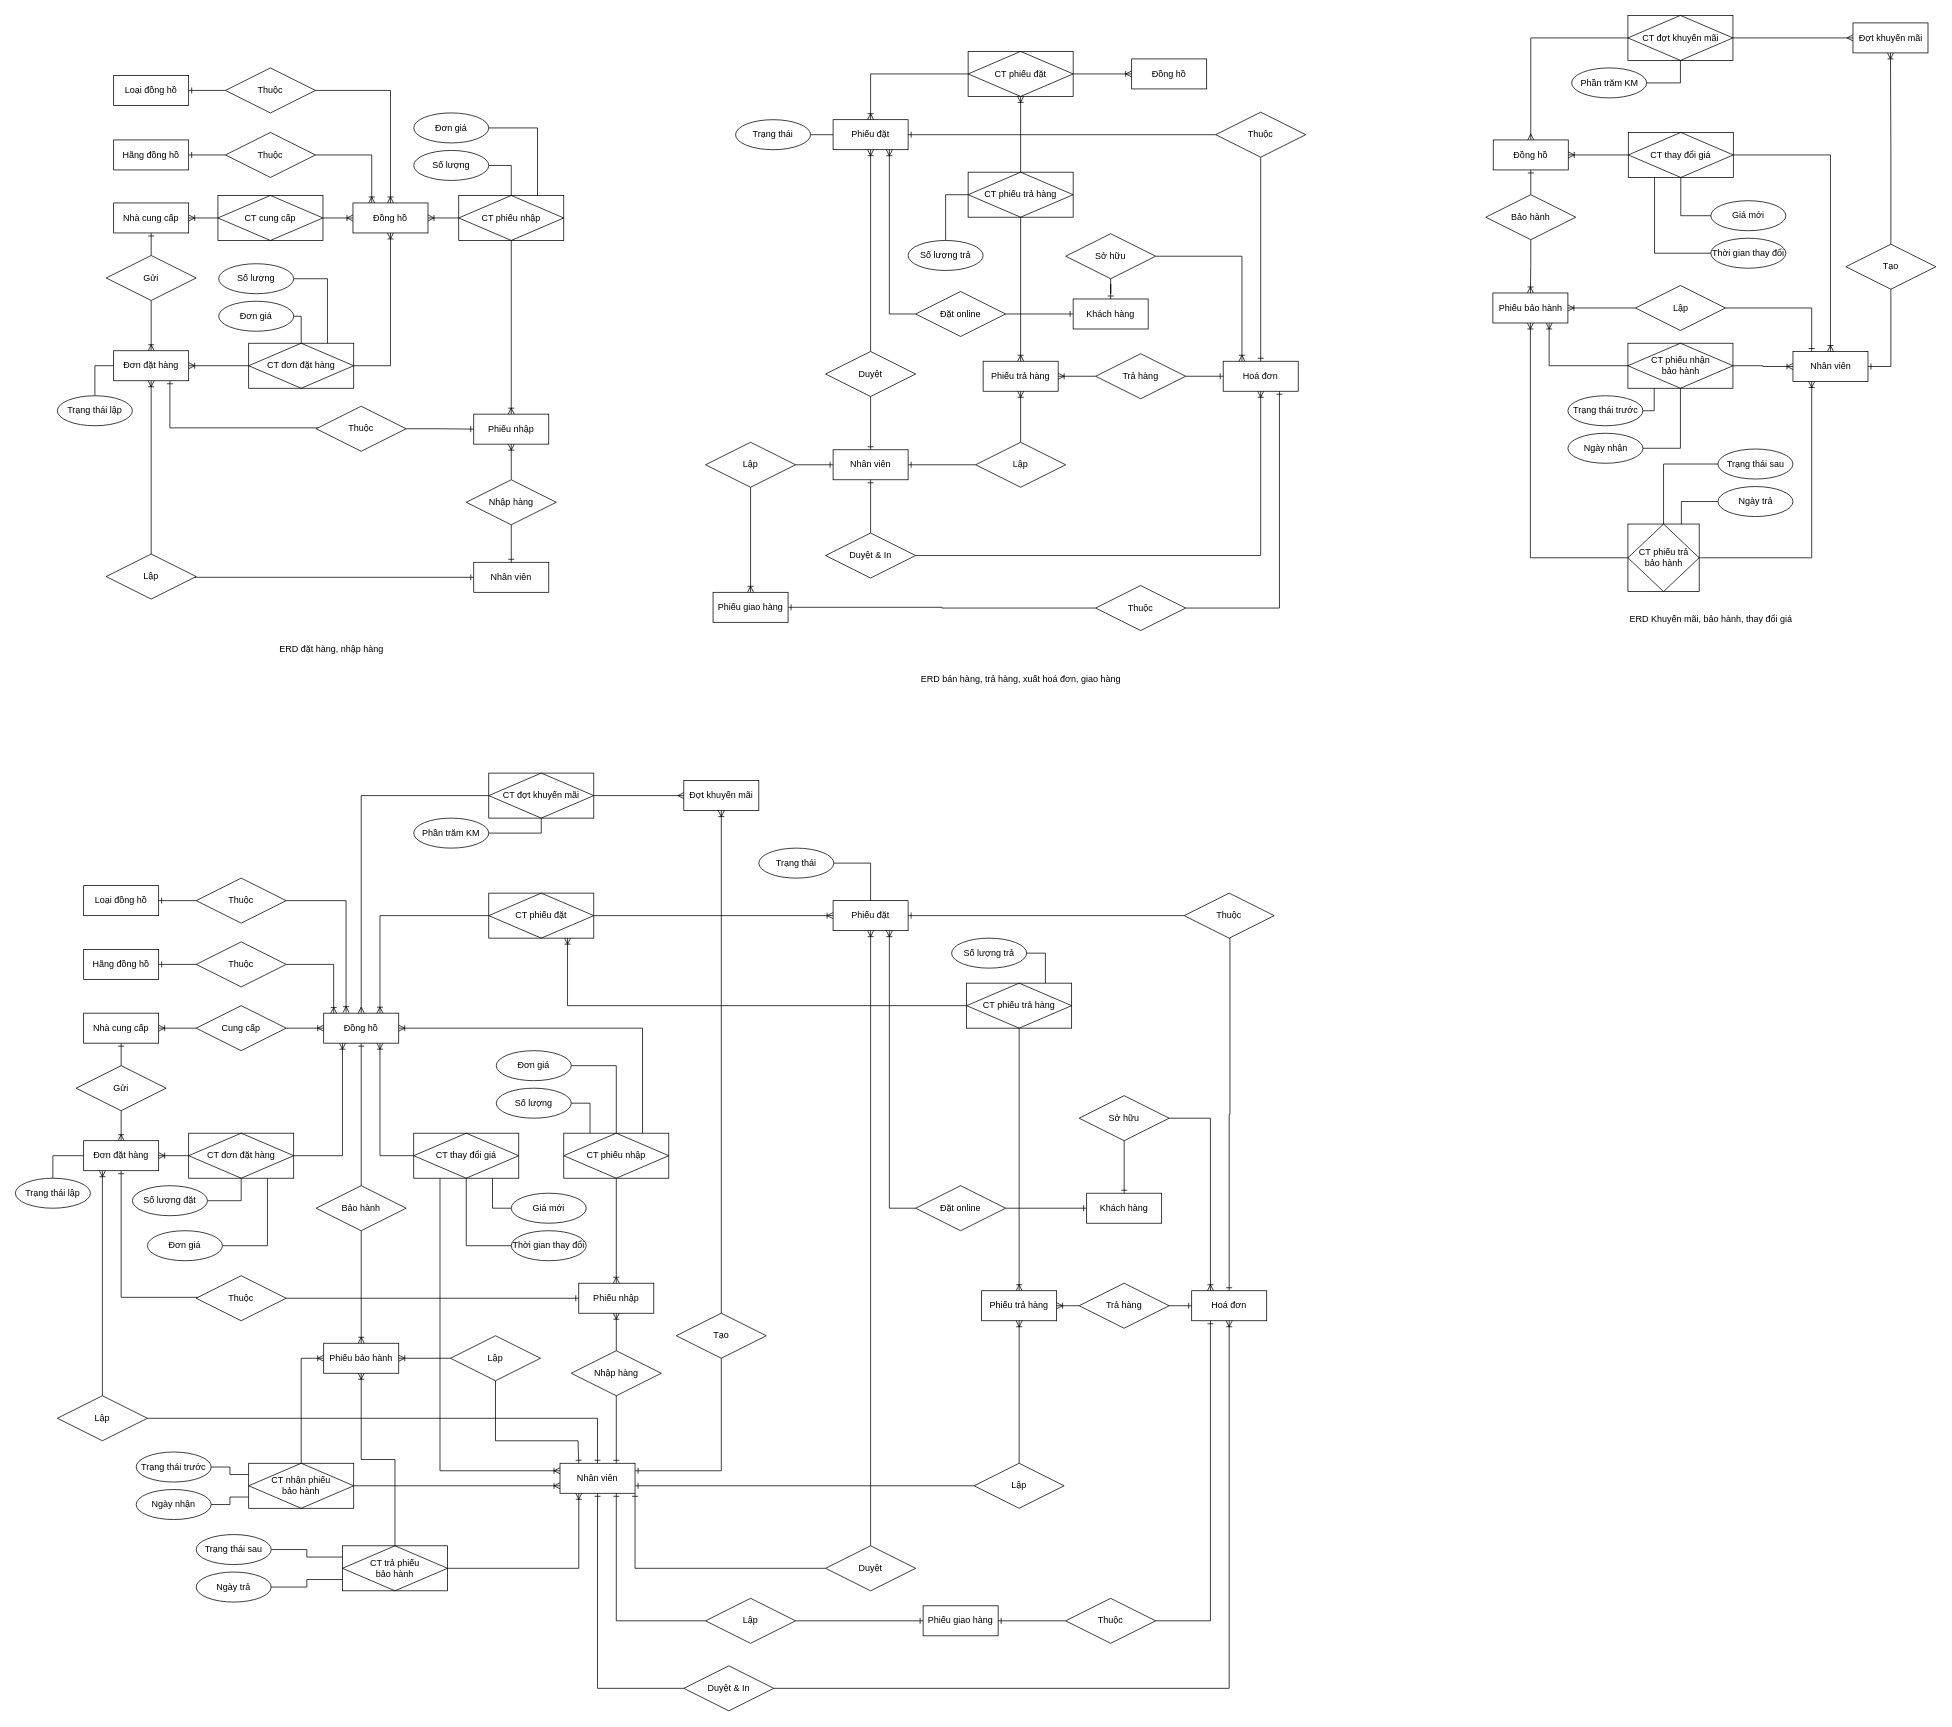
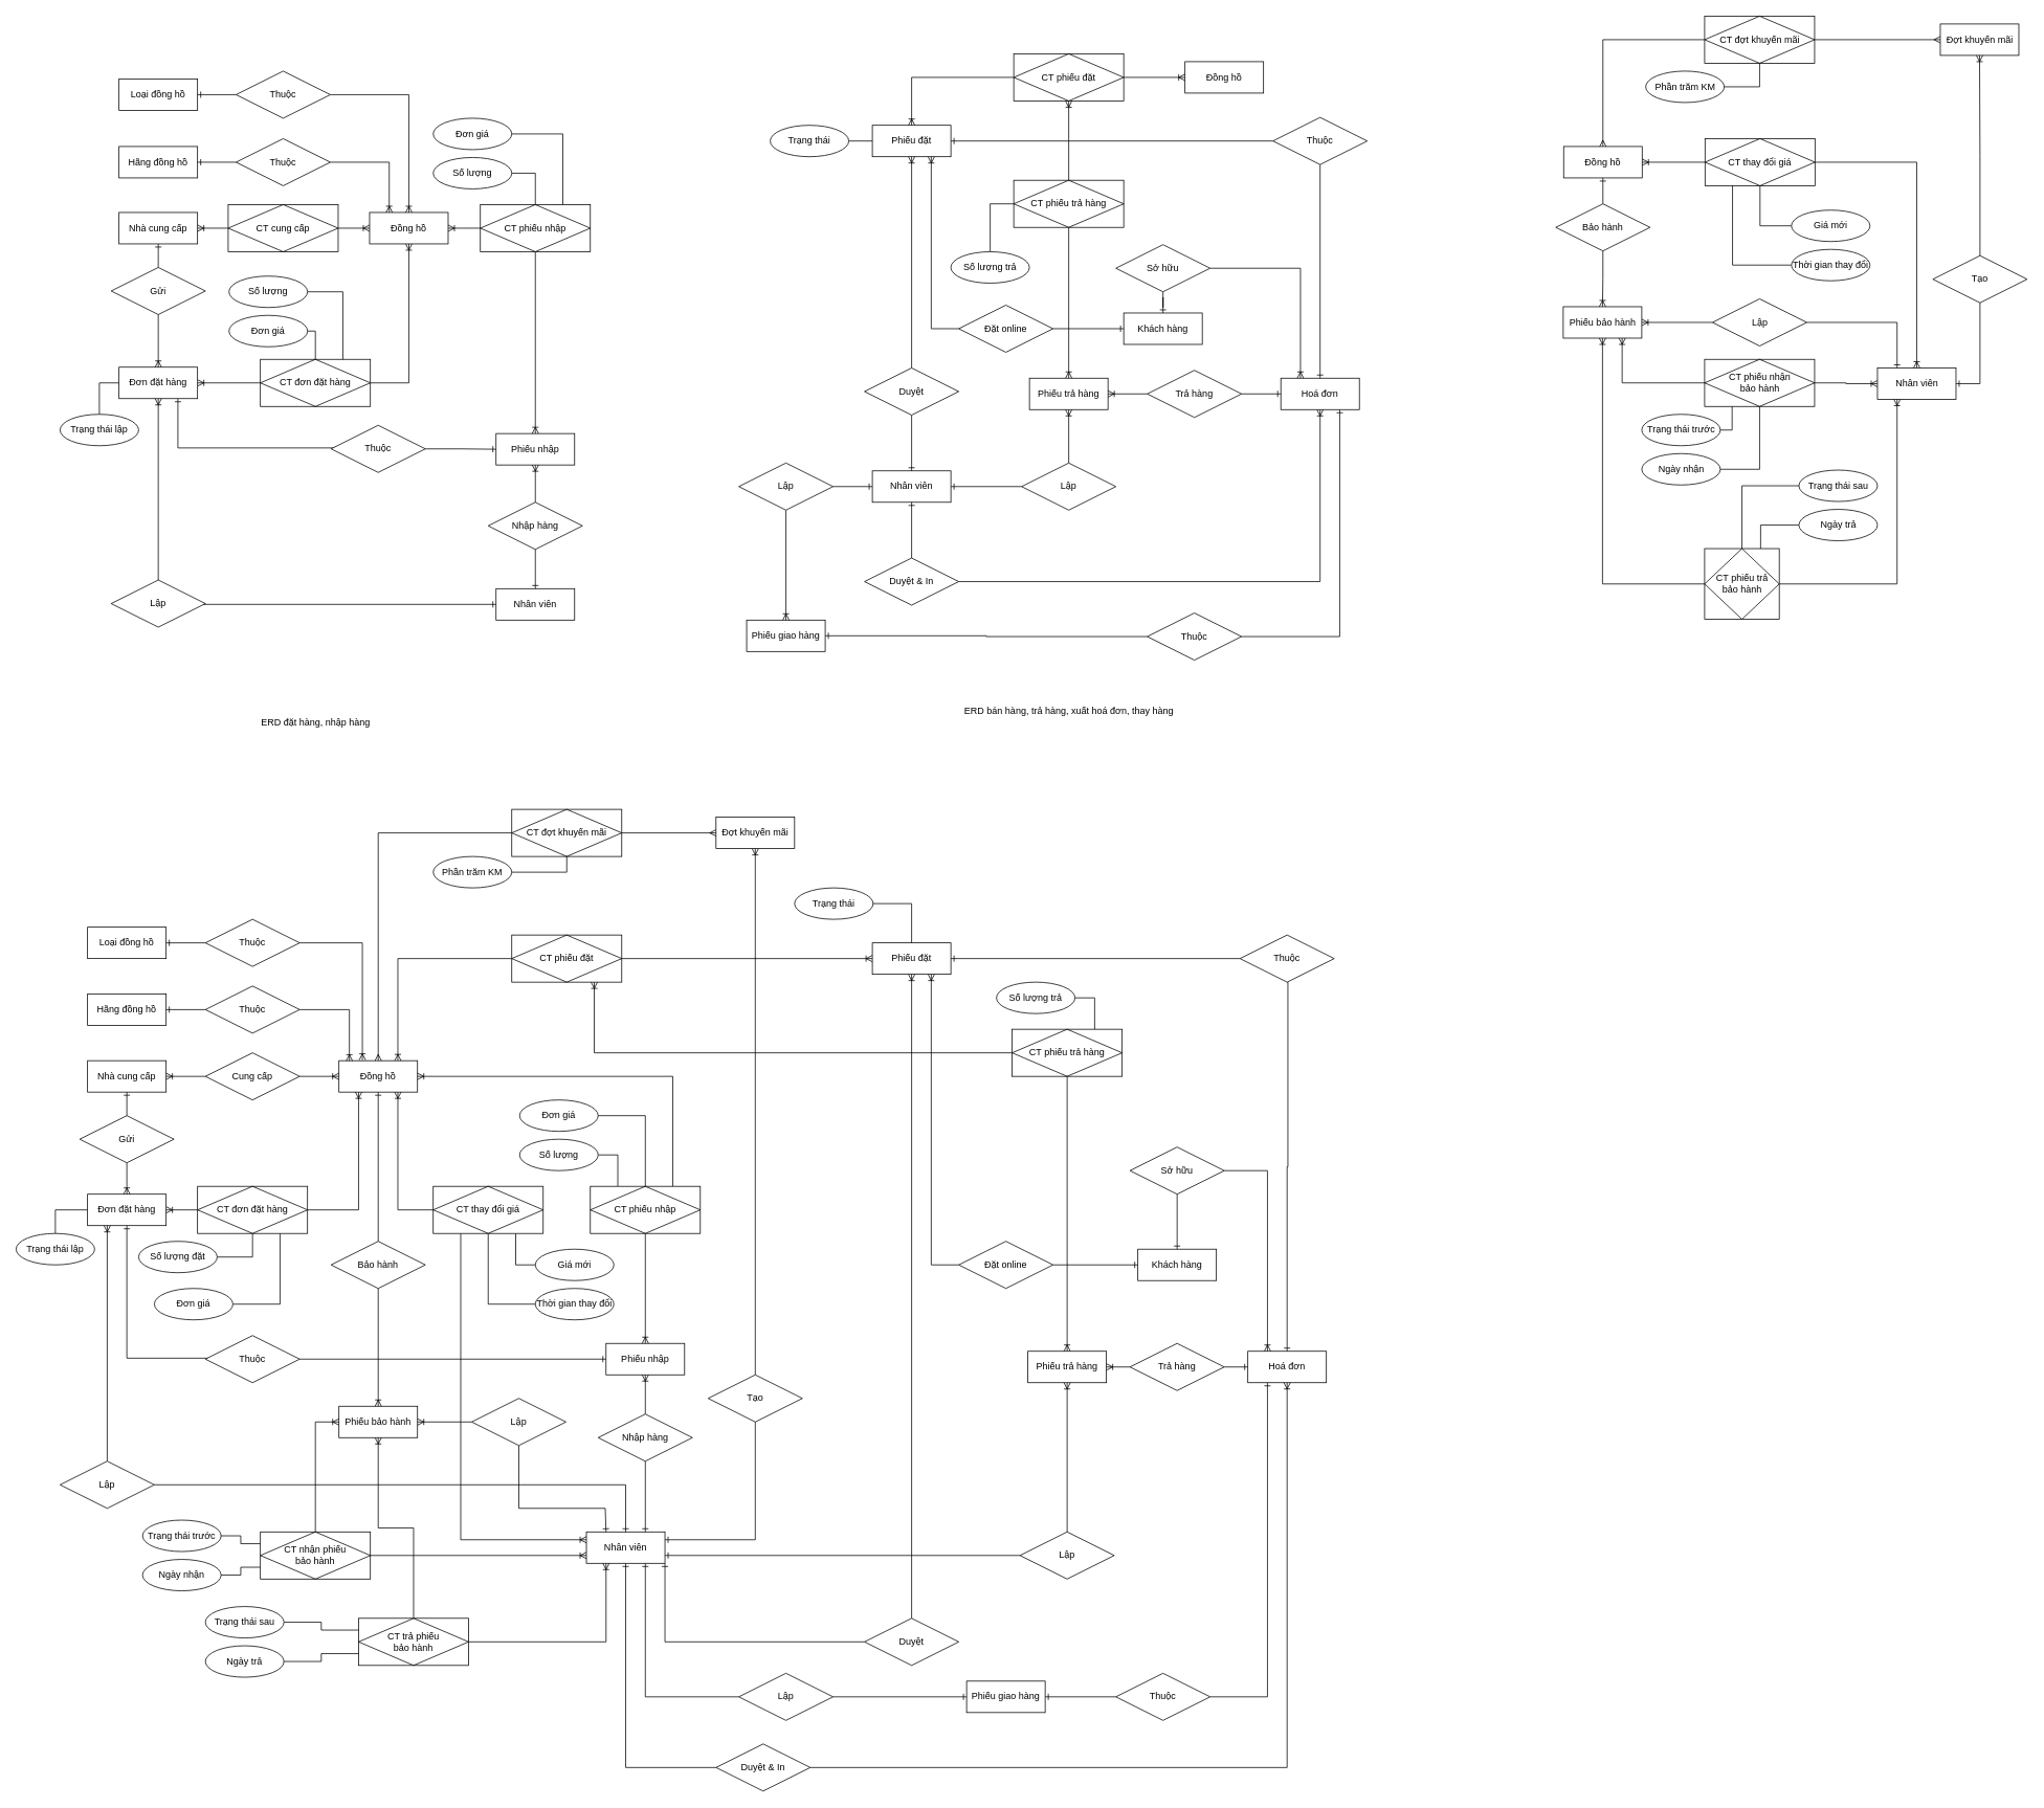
- <mxCell id="252" value="ERD Khuyến mãi, bảo hành, thay đổi giá" style="text;html=1;align=center;verticalAlign=middle;resizable=0;points=[];autosize=1;strokeColor=none;fillColor=none;" parent="1" vertex="1"><mxGeometry x="2160" y="810" width="240" height="30" as="geometry" /></mxCell>
- <mxCell id="161" value="ERD đặt hàng, nhập hàng" style="text;html=1;align=center;verticalAlign=middle;resizable=0;points=[];autosize=1;strokeColor=none;fillColor=none;" parent="1" vertex="1"><mxGeometry x="361" y="850" width="160" height="30" as="geometry" /></mxCell>
+ <mxCell id="161" value="ERD đặt hàng, nhập hàng" style="text;html=1;align=center;verticalAlign=middle;resizable=0;points=[];autosize=1;strokeColor=none;fillColor=none;" parent="1" vertex="1"><mxGeometry x="321" y="905" width="160" height="30" as="geometry" /></mxCell>
- <mxCell id="212" value="ERD bán hàng, trả hàng, xuất hoá đơn, giao hàng" style="text;html=1;align=center;verticalAlign=middle;resizable=0;points=[];autosize=1;strokeColor=none;fillColor=none;" parent="1" vertex="1"><mxGeometry x="1215" y="890" width="290" height="30" as="geometry" /></mxCell>
+ <mxCell id="212" value="ERD bán hàng, trả hàng, xuất hoá đơn, thay hàng" style="text;html=1;align=center;verticalAlign=middle;resizable=0;points=[];autosize=1;strokeColor=none;fillColor=none;" parent="1" vertex="1"><mxGeometry x="1215" y="890" width="290" height="30" as="geometry" /></mxCell>
